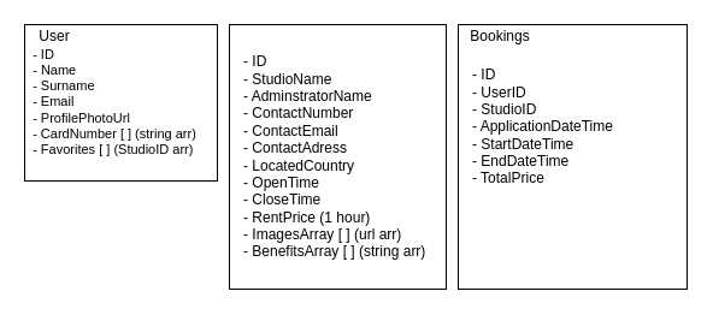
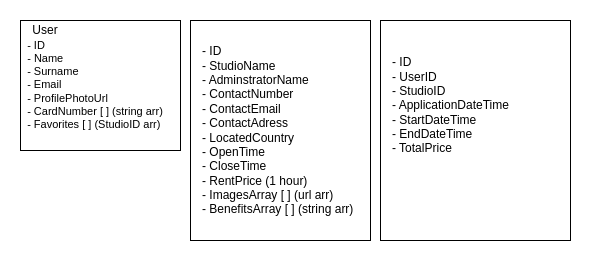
- <mxCell id="8" value="Bookings" style="text;html=1;strokeColor=none;fillColor=none;align=center;verticalAlign=middle;whiteSpace=wrap;rounded=0;" vertex="1" parent="1"><mxGeometry x="385" y="20" width="60" height="20" as="geometry" /></mxCell>
